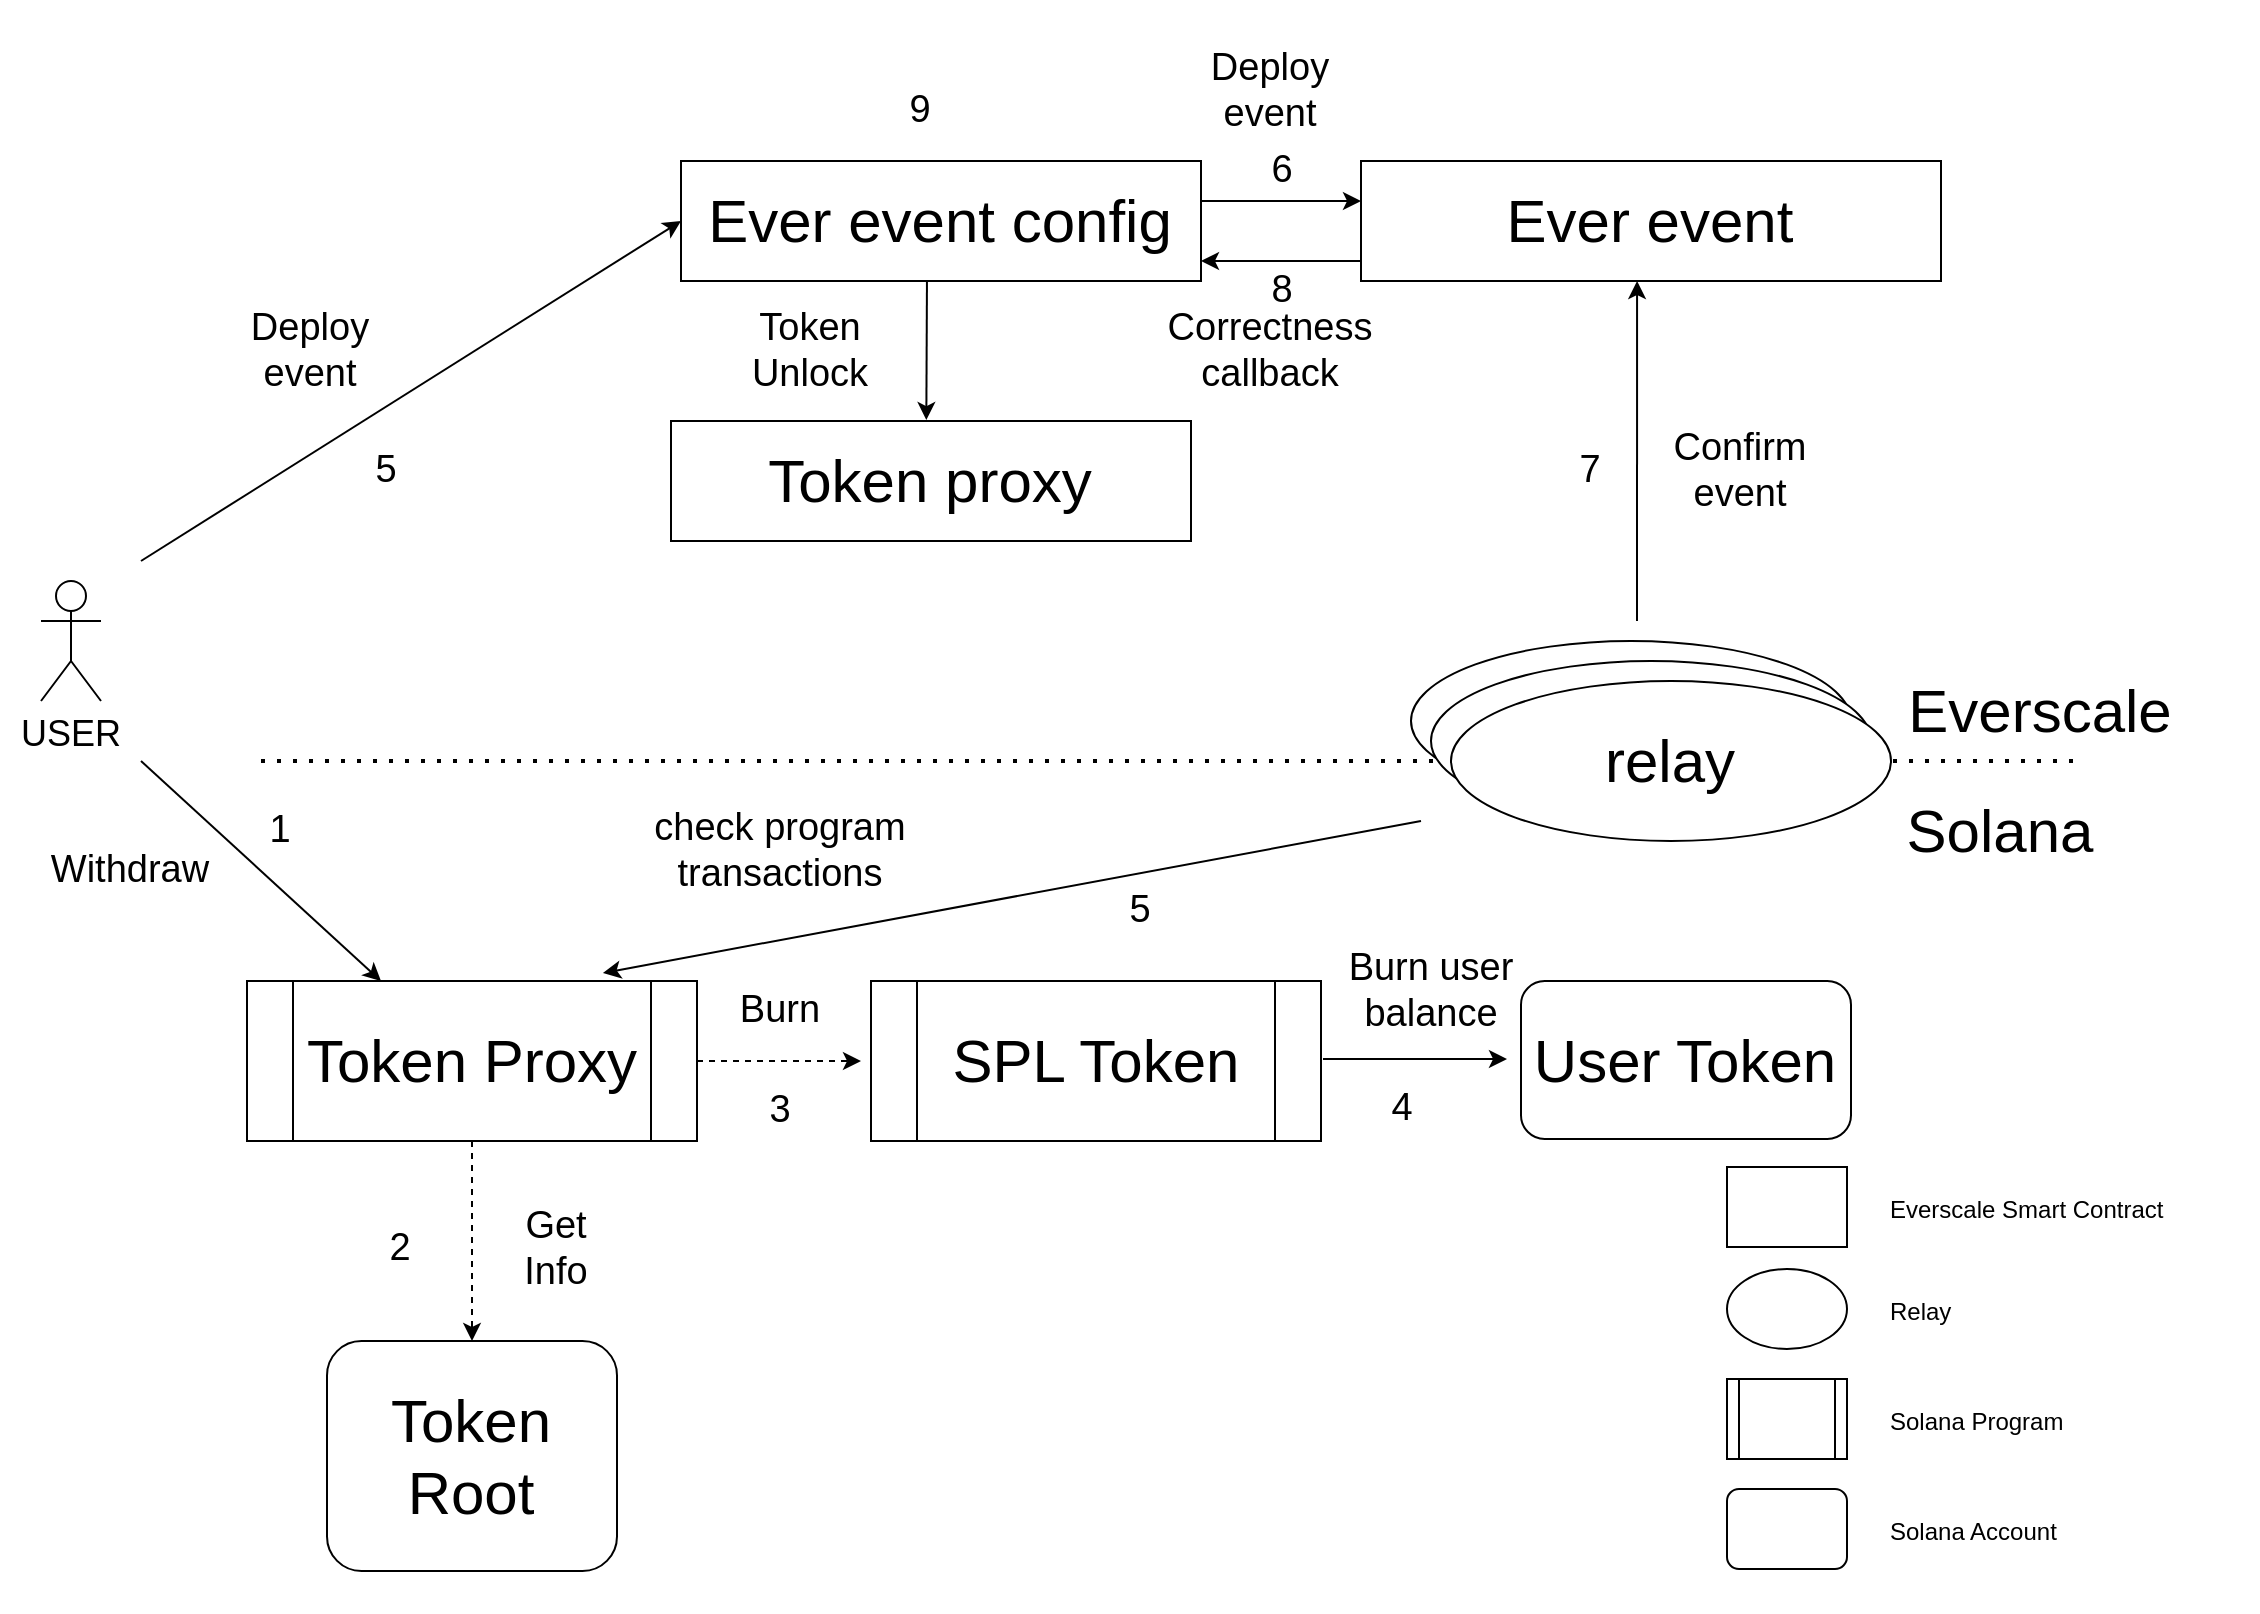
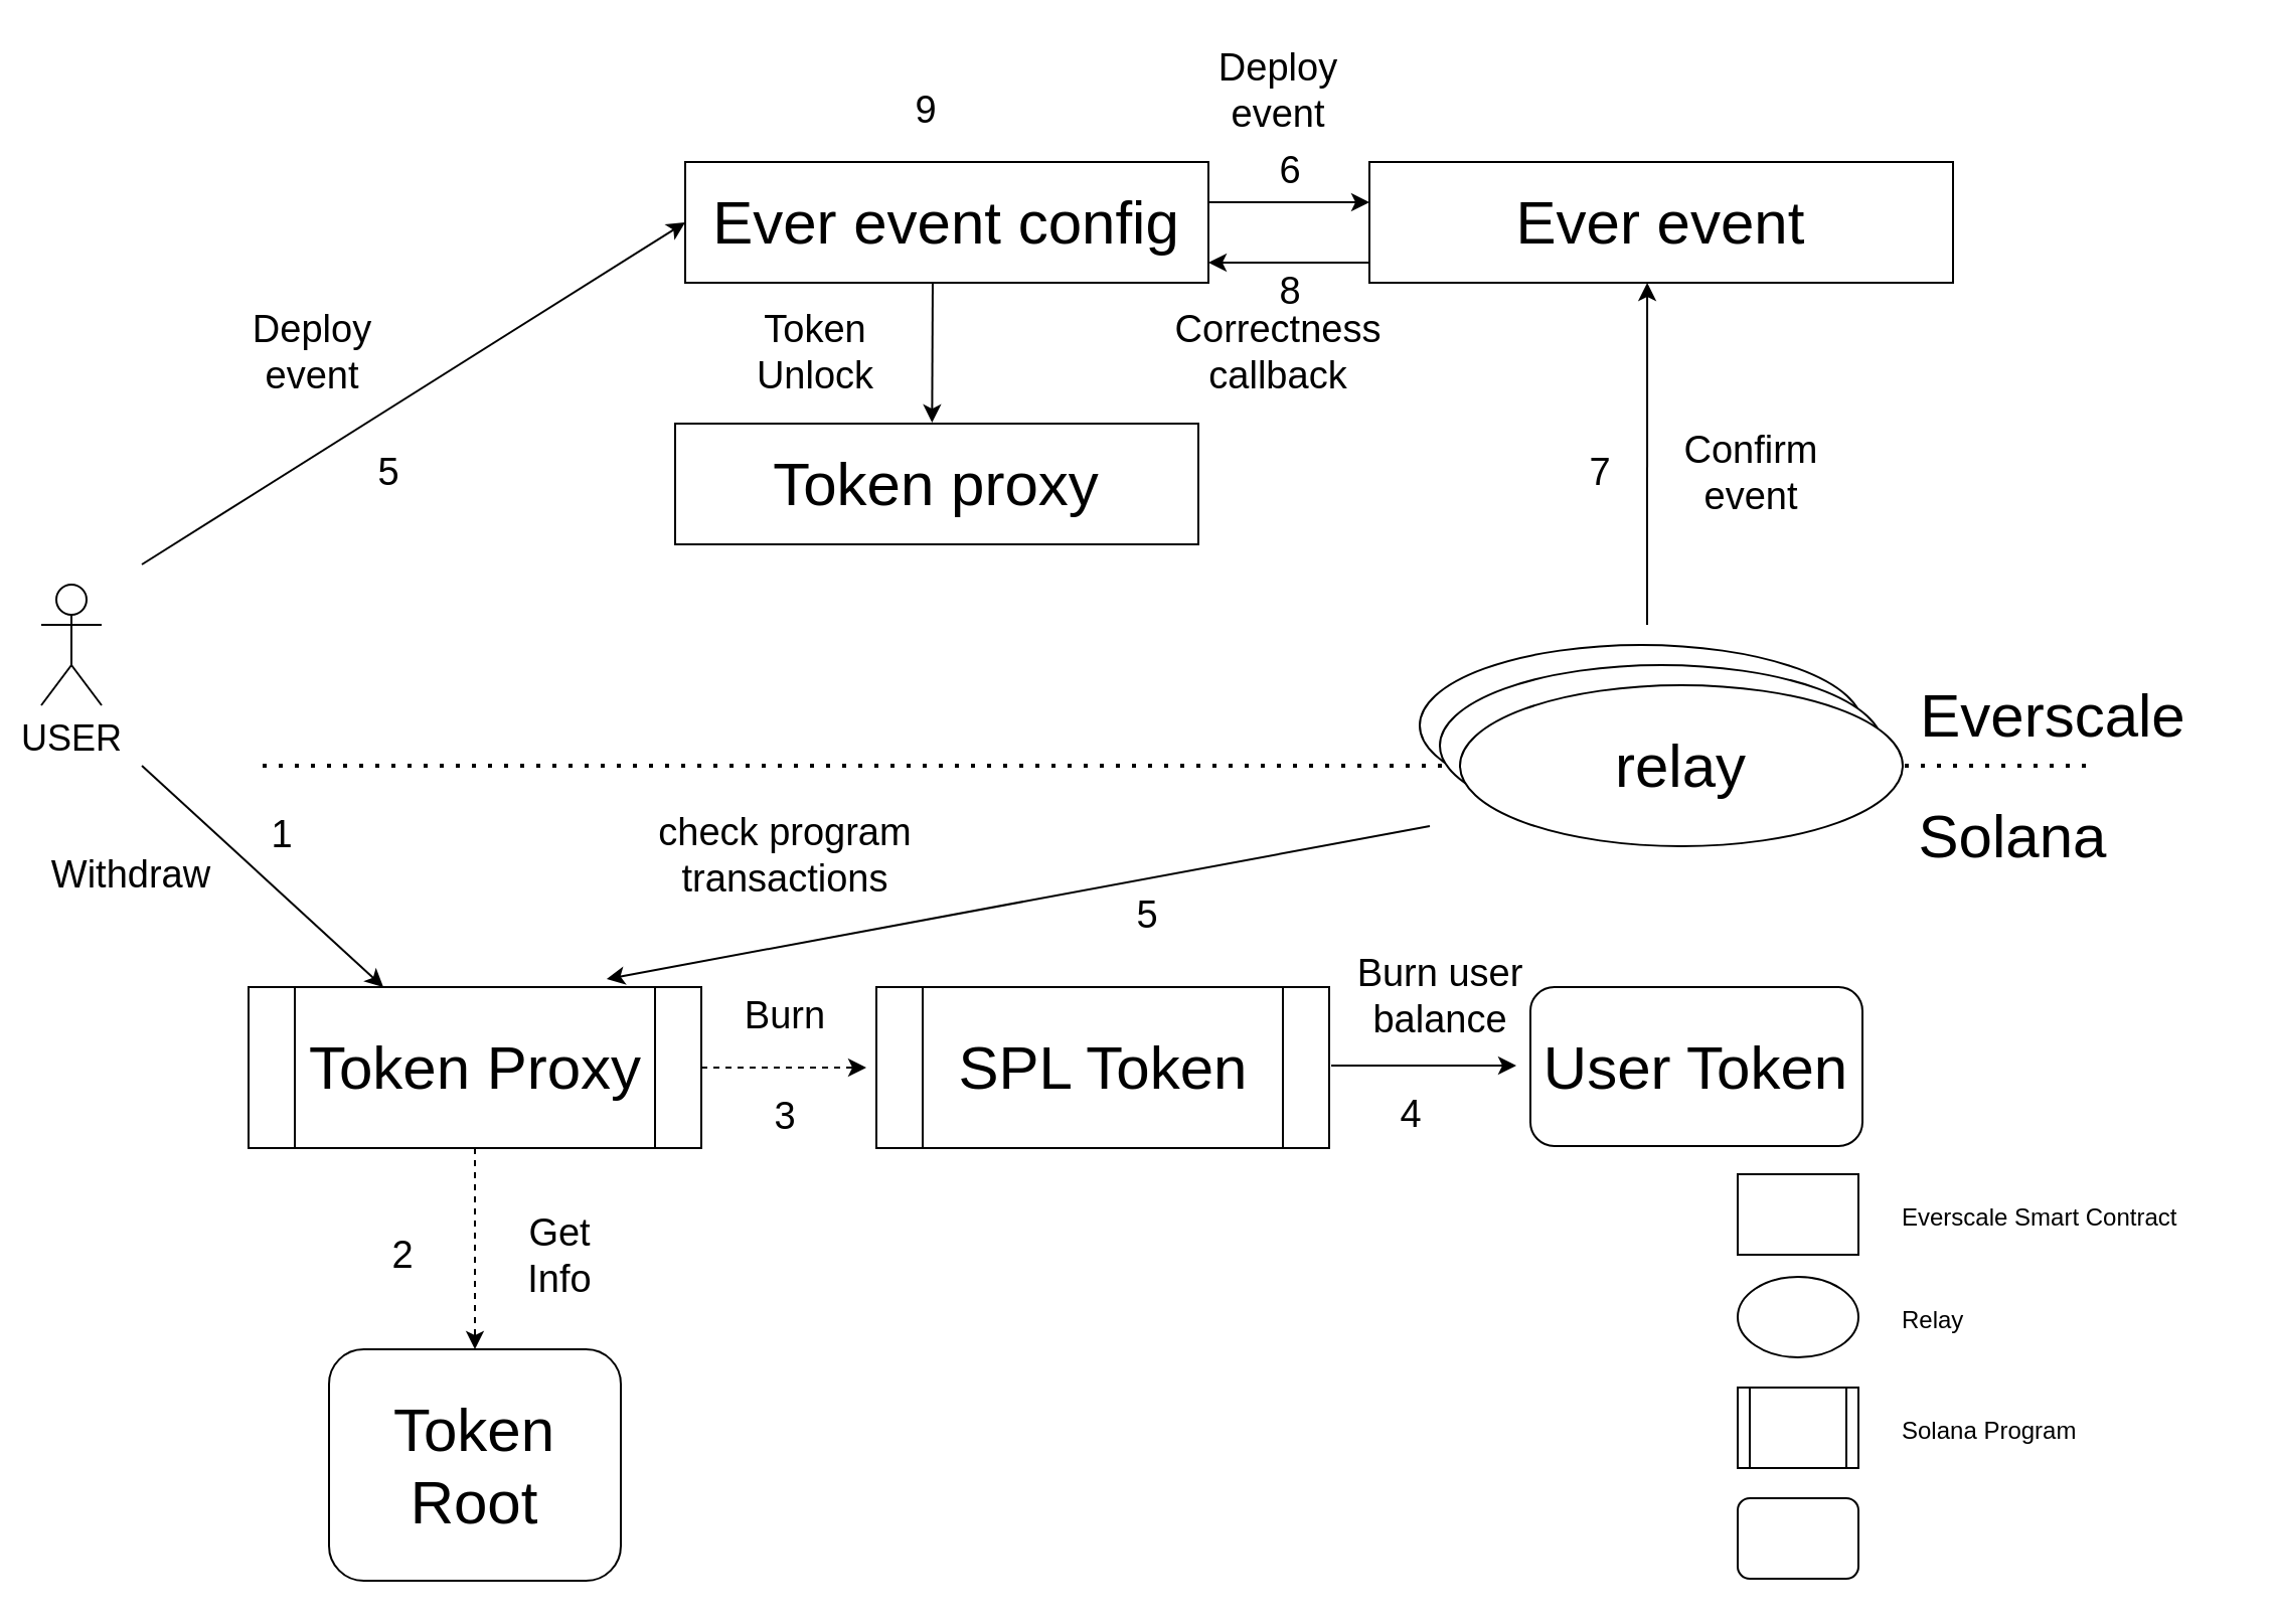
- <mxCell id="37" value="&lt;font style=&quot;font-size: 12px&quot;&gt;Solana Account&lt;/font&gt;" style="text;html=1;strokeColor=none;fillColor=none;align=left;verticalAlign=middle;whiteSpace=wrap;rounded=0;fontSize=18;" parent="1" vertex="1"><mxGeometry x="943" y="749" width="165" height="30" as="geometry" /></mxCell>
